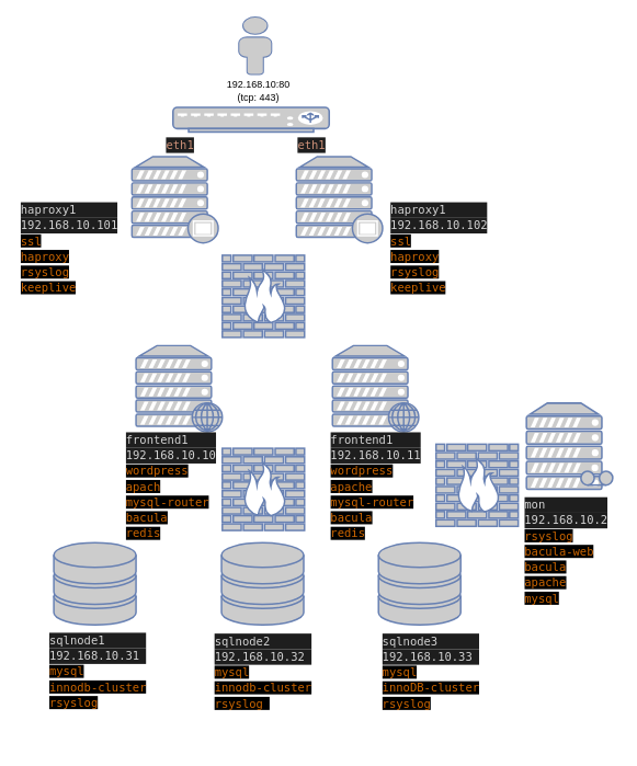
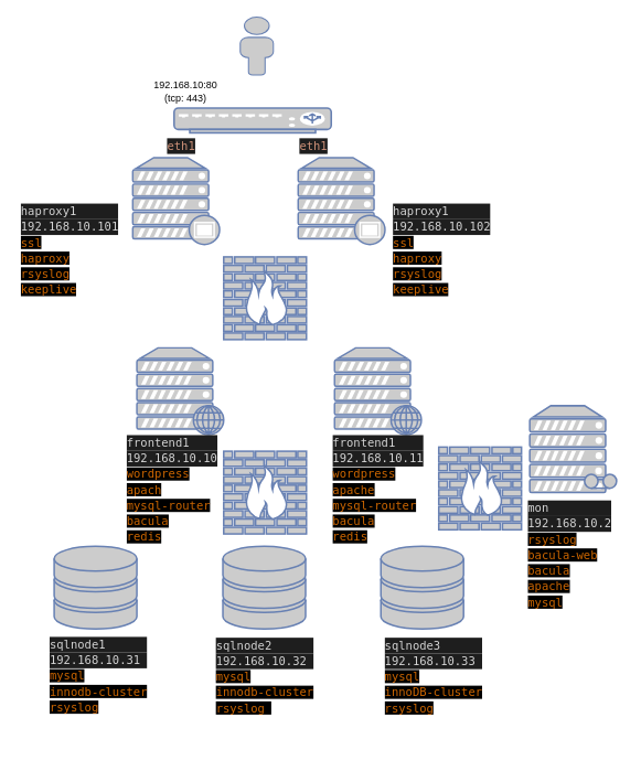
- <mxCell id="13" value="192.168.10:80 (tcp: 443)" style="text;html=1;strokeColor=none;fillColor=none;align=center;verticalAlign=middle;whiteSpace=wrap;rounded=0;" parent="1" vertex="1"><mxGeometry x="274" y="100" width="80" height="20" as="geometry" /></mxCell>
+ <mxCell id="13" value="192.168.10:80 (tcp: 443)" style="text;html=1;strokeColor=none;fillColor=none;align=center;verticalAlign=middle;whiteSpace=wrap;rounded=0;" parent="1" vertex="1"><mxGeometry x="184" y="100" width="80" height="20" as="geometry" /></mxCell>
